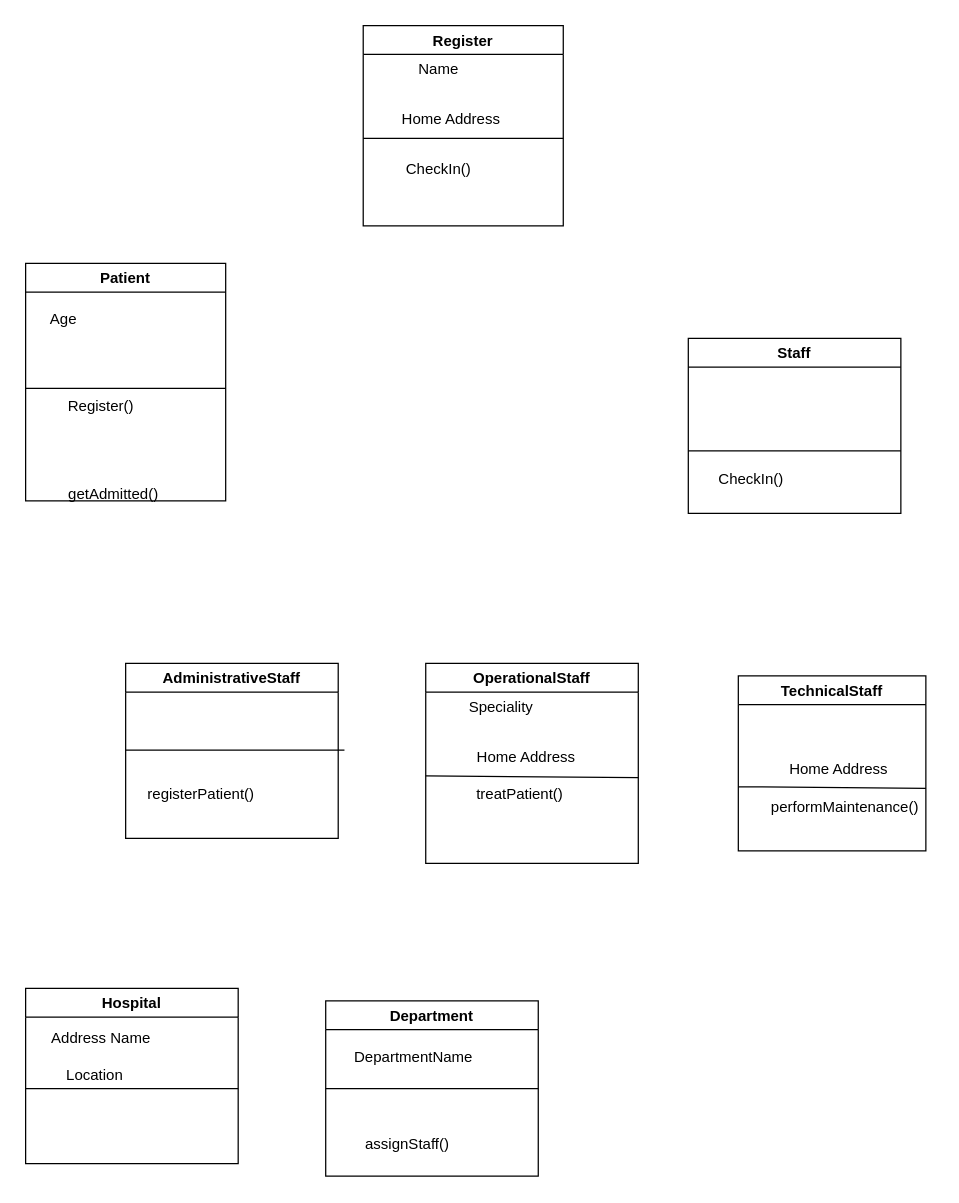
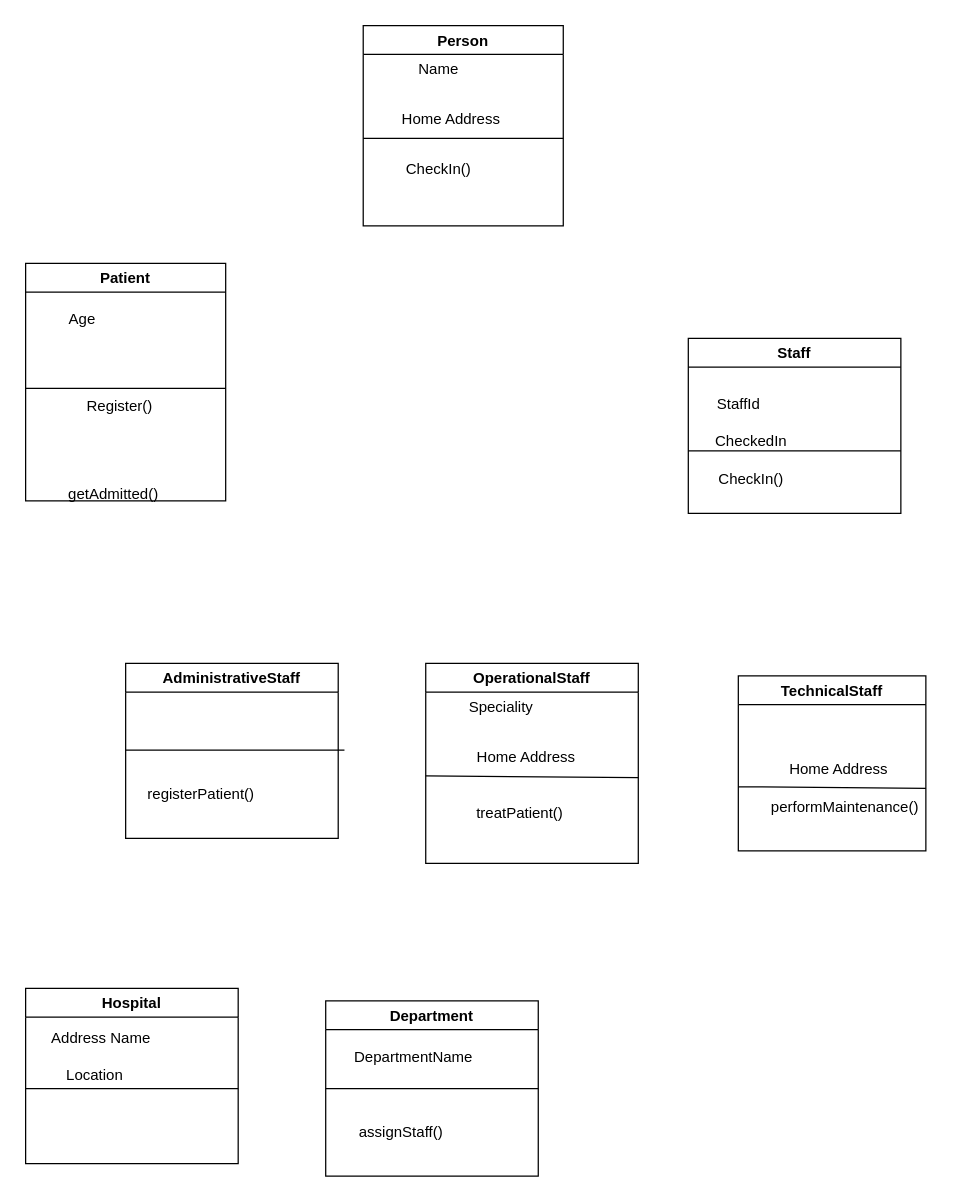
- <mxCell id="6" value="Register" style="swimlane;" vertex="1" parent="1"><mxGeometry x="290" y="20" width="160" height="160" as="geometry" /></mxCell>
+ <mxCell id="6" value="Person" style="swimlane;" vertex="1" parent="1"><mxGeometry x="290" y="20" width="160" height="160" as="geometry" /></mxCell>
- <mxCell id="12" value="Age" style="text;html=1;align=center;verticalAlign=middle;resizable=0;points=[];autosize=1;strokeColor=none;fillColor=none;" vertex="1" parent="11"><mxGeometry x="10" y="30" width="40" height="30" as="geometry" /></mxCell>
+ <mxCell id="12" value="Age" style="text;html=1;align=center;verticalAlign=middle;resizable=0;points=[];autosize=1;strokeColor=none;fillColor=none;" vertex="1" parent="11"><mxGeometry x="25" y="30" width="40" height="30" as="geometry" /></mxCell>
+ <mxCell id="17" value="StaffId" style="text;html=1;align=center;verticalAlign=middle;resizable=0;points=[];autosize=1;strokeColor=none;fillColor=none;" vertex="1" parent="16"><mxGeometry x="10" y="38" width="60" height="30" as="geometry" /></mxCell>
- <mxCell id="13" value="Register()" style="text;html=1;align=center;verticalAlign=middle;resizable=0;points=[];autosize=1;strokeColor=none;fillColor=none;" vertex="1" parent="11"><mxGeometry x="20" y="100" width="80" height="30" as="geometry" /></mxCell>
+ <mxCell id="13" value="Register()" style="text;html=1;align=center;verticalAlign=middle;resizable=0;points=[];autosize=1;strokeColor=none;fillColor=none;" vertex="1" parent="11"><mxGeometry x="35" y="100" width="80" height="30" as="geometry" /></mxCell>
+ <mxCell id="18" value="CheckedIn" style="text;html=1;align=center;verticalAlign=middle;resizable=0;points=[];autosize=1;strokeColor=none;fillColor=none;" vertex="1" parent="16"><mxGeometry x="10" y="68" width="80" height="30" as="geometry" /></mxCell>
- <mxCell id="27" value="treatPatient()" style="text;html=1;align=center;verticalAlign=middle;resizable=0;points=[];autosize=1;strokeColor=none;fillColor=none;" vertex="1" parent="24"><mxGeometry x="30" y="90" width="90" height="30" as="geometry" /></mxCell>
+ <mxCell id="27" value="treatPatient()" style="text;html=1;align=center;verticalAlign=middle;resizable=0;points=[];autosize=1;strokeColor=none;fillColor=none;" vertex="1" parent="24"><mxGeometry x="30" y="105" width="90" height="30" as="geometry" /></mxCell>
- <mxCell id="35" value="assignStaff()" style="text;html=1;align=center;verticalAlign=middle;resizable=0;points=[];autosize=1;strokeColor=none;fillColor=none;" vertex="1" parent="33"><mxGeometry x="20" y="100" width="90" height="30" as="geometry" /></mxCell>
+ <mxCell id="35" value="assignStaff()" style="text;html=1;align=center;verticalAlign=middle;resizable=0;points=[];autosize=1;strokeColor=none;fillColor=none;" vertex="1" parent="33"><mxGeometry x="15" y="90" width="90" height="30" as="geometry" /></mxCell>
